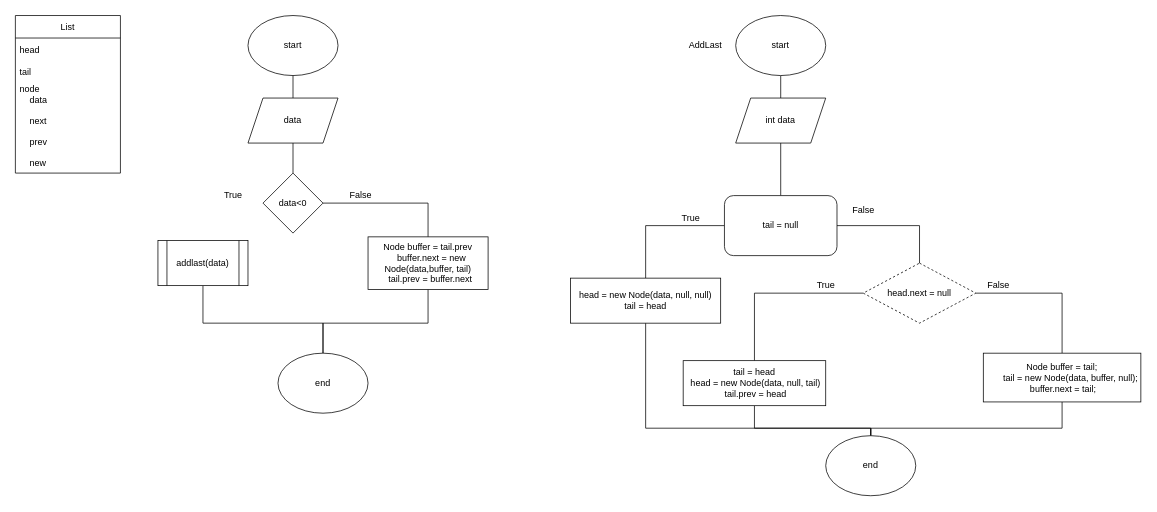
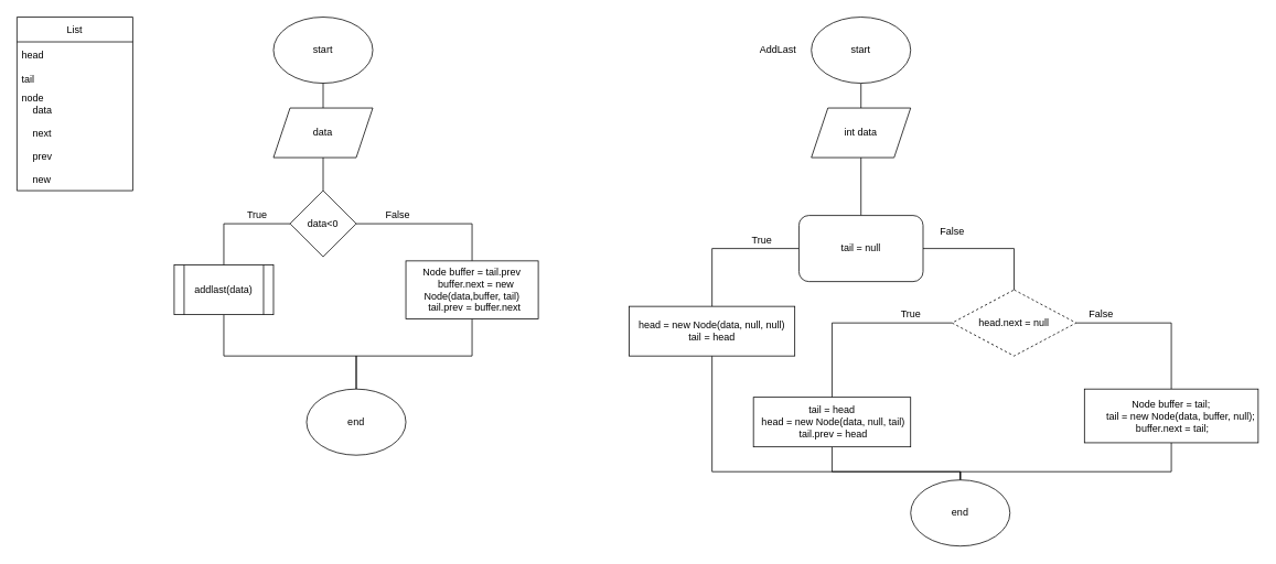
+ <mxCell id="6" style="edgeStyle=orthogonalEdgeStyle;rounded=0;orthogonalLoop=1;jettySize=auto;html=1;exitX=0;exitY=0.5;exitDx=0;exitDy=0;entryX=0.5;entryY=0;entryDx=0;entryDy=0;endArrow=none;endFill=0;" edge="1" parent="1" source="8" target="10"><mxGeometry relative="1" as="geometry" /></mxCell>
